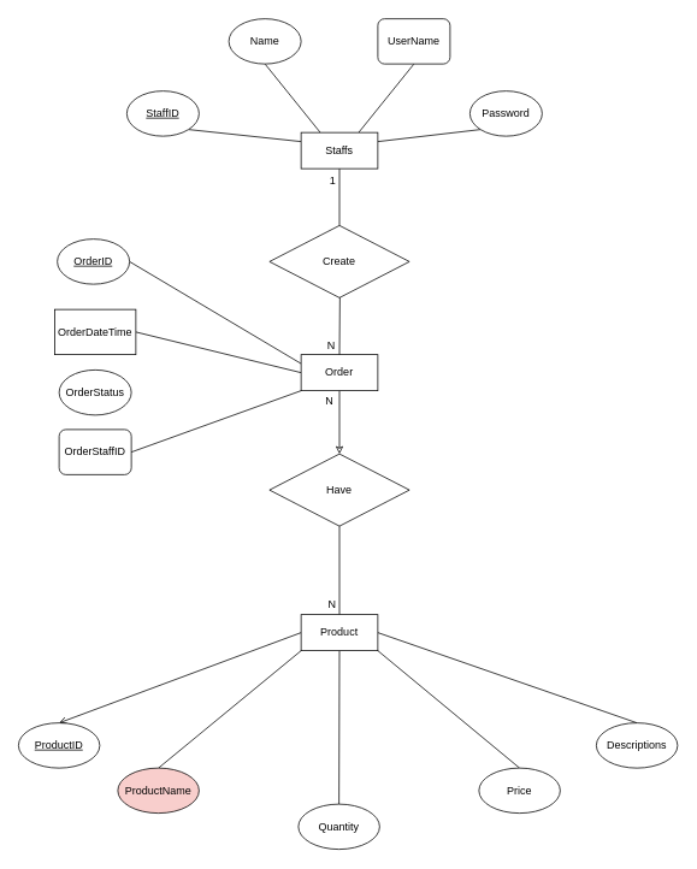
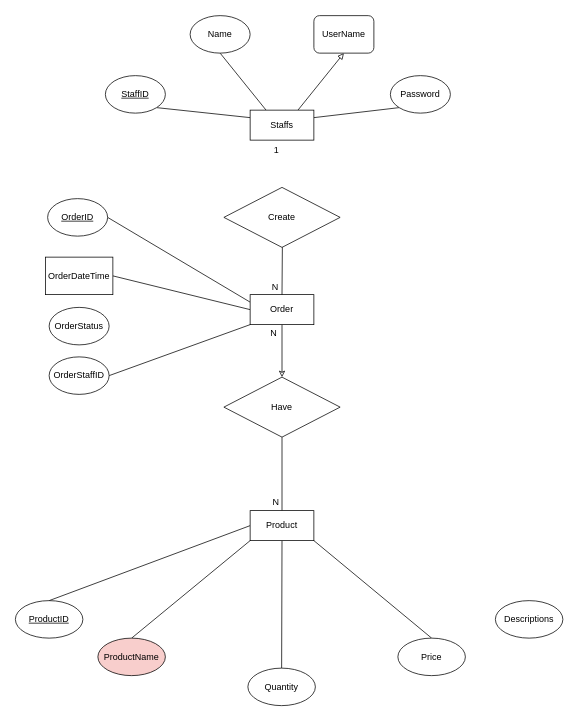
- <mxCell id="4" style="rounded=0;orthogonalLoop=1;jettySize=auto;html=1;exitX=0.75;exitY=0;exitDx=0;exitDy=0;entryX=0.5;entryY=1;entryDx=0;entryDy=0;endArrow=none;endFill=0;" parent="1" source="7" target="10" edge="1"><mxGeometry relative="1" as="geometry" /></mxCell>
+ <mxCell id="4" style="rounded=0;orthogonalLoop=1;jettySize=auto;html=1;exitX=0.75;exitY=0;exitDx=0;exitDy=0;entryX=0.5;entryY=1;entryDx=0;entryDy=0;endArrow=block;endFill=0;" parent="1" source="7" target="10" edge="1"><mxGeometry relative="1" as="geometry" /></mxCell>
- <mxCell id="6" style="edgeStyle=orthogonalEdgeStyle;rounded=0;orthogonalLoop=1;jettySize=auto;html=1;exitX=0.5;exitY=1;exitDx=0;exitDy=0;entryX=0.5;entryY=0;entryDx=0;entryDy=0;endArrow=none;endFill=0;" parent="1" source="7" target="18" edge="1"><mxGeometry relative="1" as="geometry" /></mxCell>
- <mxCell id="39" value="OrderStaffID" style="whiteSpace=wrap;html=1;rounded=1;" vertex="1" parent="1"><mxGeometry x="65" y="475" width="80" height="50" as="geometry" /></mxCell>
+ <mxCell id="39" value="OrderStaffID" style="ellipse;whiteSpace=wrap;html=1;" vertex="1" parent="1"><mxGeometry x="65" y="475" width="80" height="50" as="geometry" /></mxCell>
- <mxCell id="31" style="rounded=0;orthogonalLoop=1;jettySize=auto;html=1;exitX=1;exitY=0.5;exitDx=0;exitDy=0;entryX=0.5;entryY=0;entryDx=0;entryDy=0;endArrow=none;endFill=0;" parent="1" source="32" target="38" edge="1"><mxGeometry relative="1" as="geometry" /></mxCell>
- <mxCell id="27" style="rounded=0;orthogonalLoop=1;jettySize=auto;html=1;exitX=0;exitY=0.5;exitDx=0;exitDy=0;entryX=0.5;entryY=0;entryDx=0;entryDy=0;endArrow=open;endFill=0;" parent="1" source="32" target="34" edge="1"><mxGeometry relative="1" as="geometry" /></mxCell>
+ <mxCell id="27" style="rounded=0;orthogonalLoop=1;jettySize=auto;html=1;exitX=0;exitY=0.5;exitDx=0;exitDy=0;entryX=0.5;entryY=0;entryDx=0;entryDy=0;endArrow=none;endFill=0;" parent="1" source="32" target="34" edge="1"><mxGeometry relative="1" as="geometry" /></mxCell>
